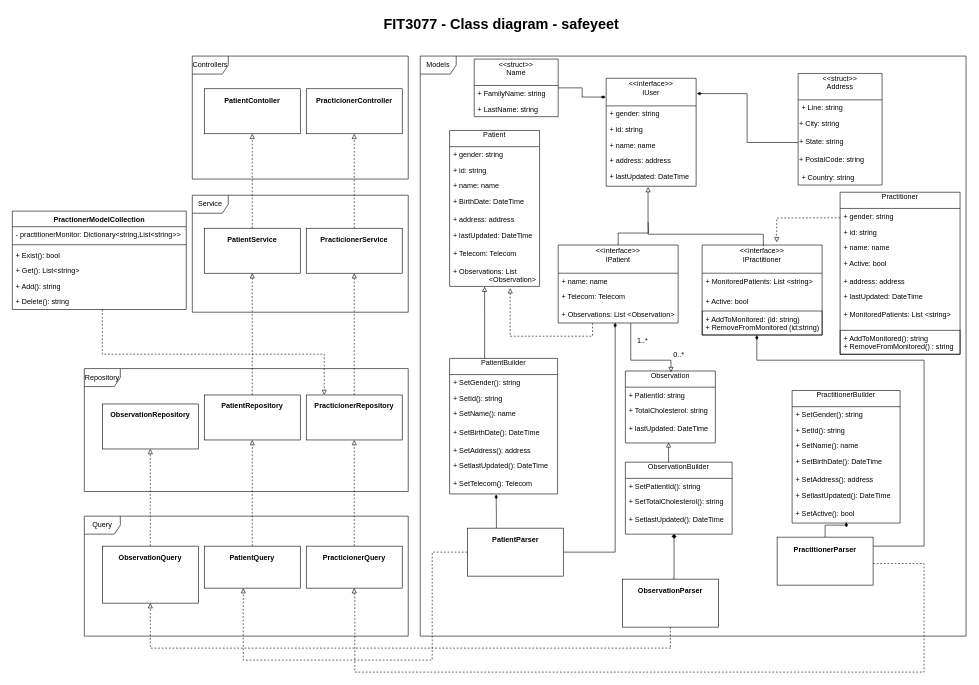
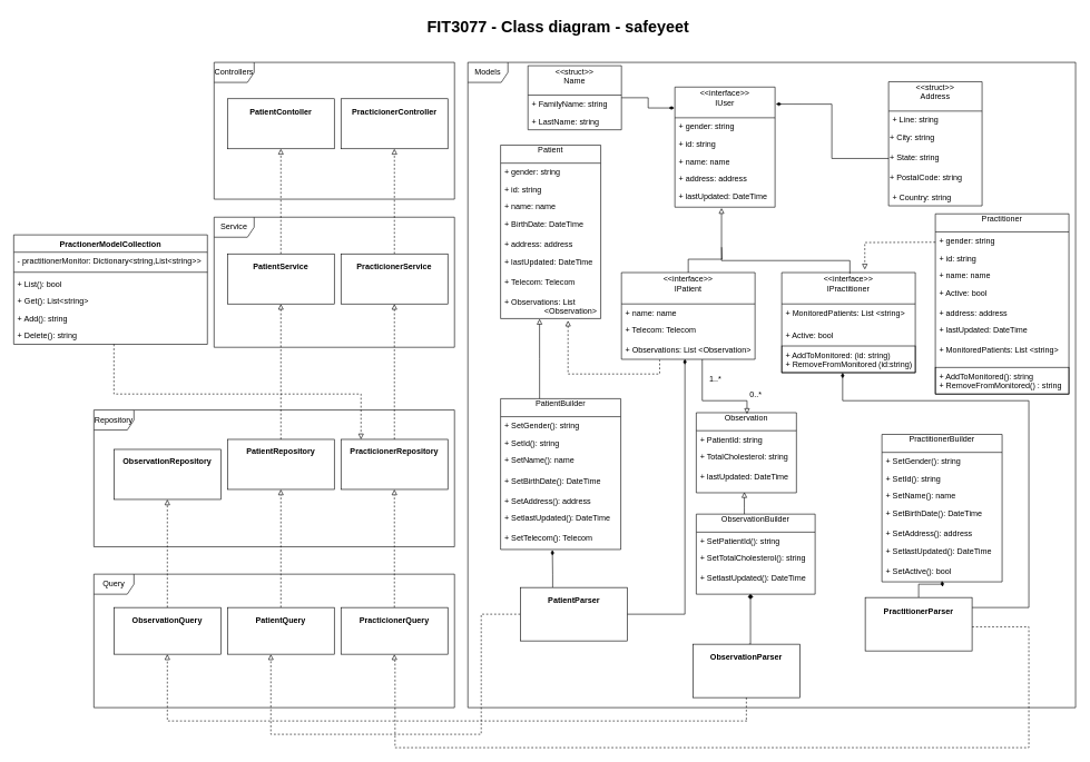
- <mxCell id="116" value="+ Exist(): bool" style="text;strokeColor=none;fillColor=none;align=left;verticalAlign=top;spacingLeft=4;spacingRight=4;overflow=hidden;rotatable=0;points=[[0,0.5],[1,0.5]];portConstraint=eastwest;" parent="113" vertex="1"><mxGeometry y="60" width="290" height="26" as="geometry" /></mxCell>
+ <mxCell id="116" value="+ List(): bool" style="text;strokeColor=none;fillColor=none;align=left;verticalAlign=top;spacingLeft=4;spacingRight=4;overflow=hidden;rotatable=0;points=[[0,0.5],[1,0.5]];portConstraint=eastwest;" parent="113" vertex="1"><mxGeometry y="60" width="290" height="26" as="geometry" /></mxCell>
- <mxCell id="44" value="&lt;p&gt;ObservationQuery&lt;/p&gt;" style="shape=rect;html=1;overflow=fill;whiteSpace=wrap;align=center;fontStyle=1" parent="1" vertex="1"><mxGeometry x="170" y="910" width="160" height="95" as="geometry" /></mxCell>
+ <mxCell id="44" value="&lt;p&gt;ObservationQuery&lt;/p&gt;" style="shape=rect;html=1;overflow=fill;whiteSpace=wrap;align=center;fontStyle=1" parent="1" vertex="1"><mxGeometry x="170" y="910" width="160" height="70" as="geometry" /></mxCell>
